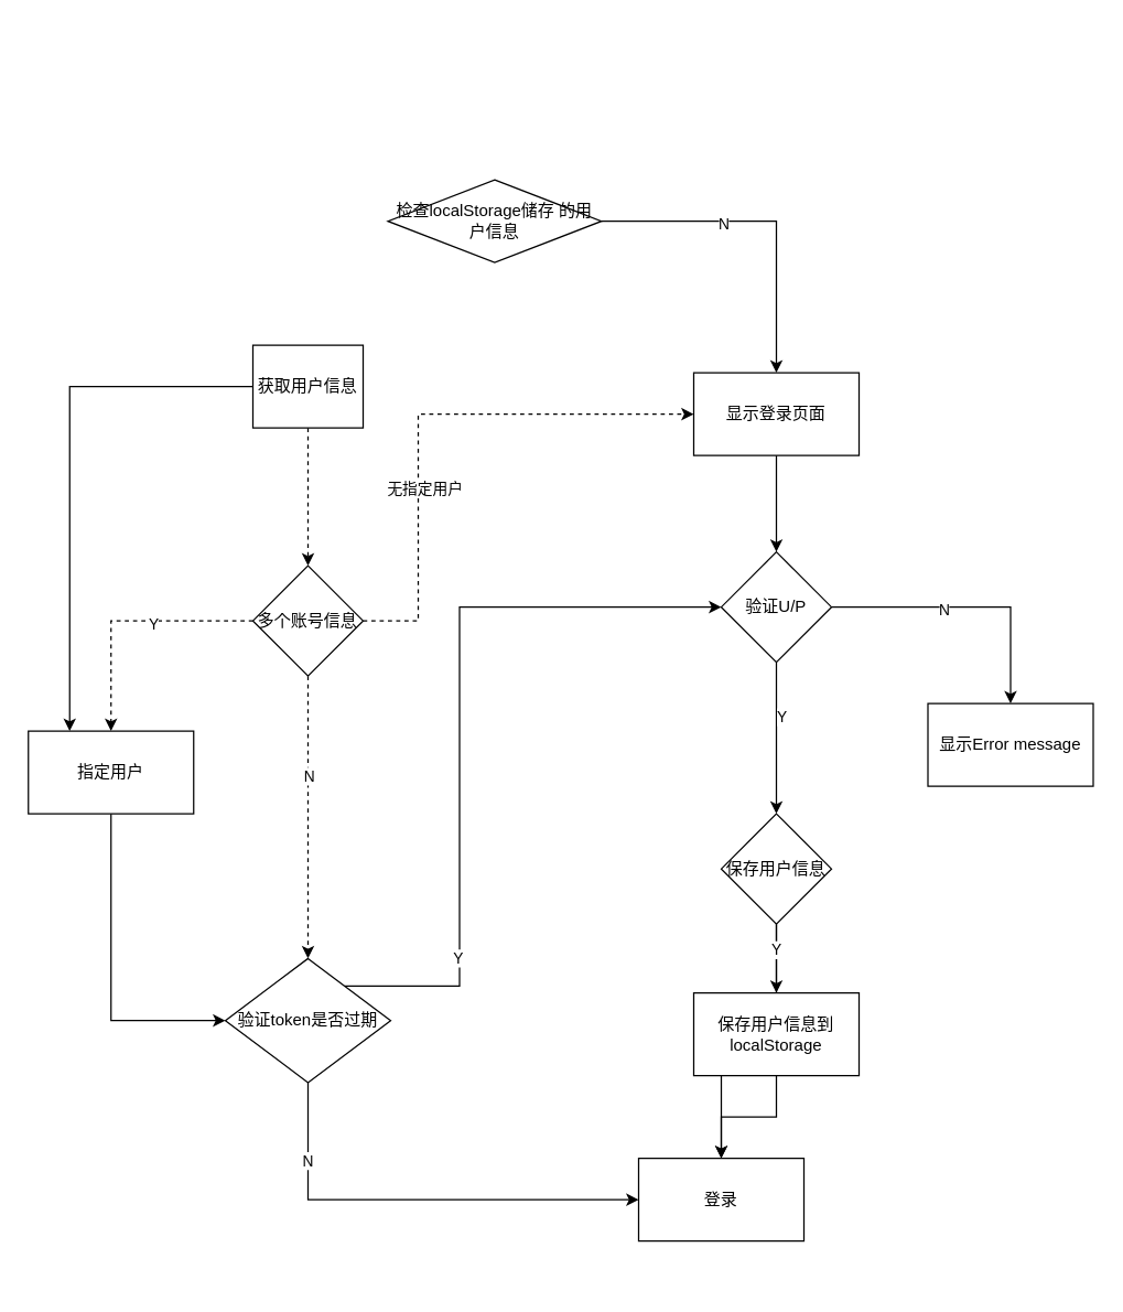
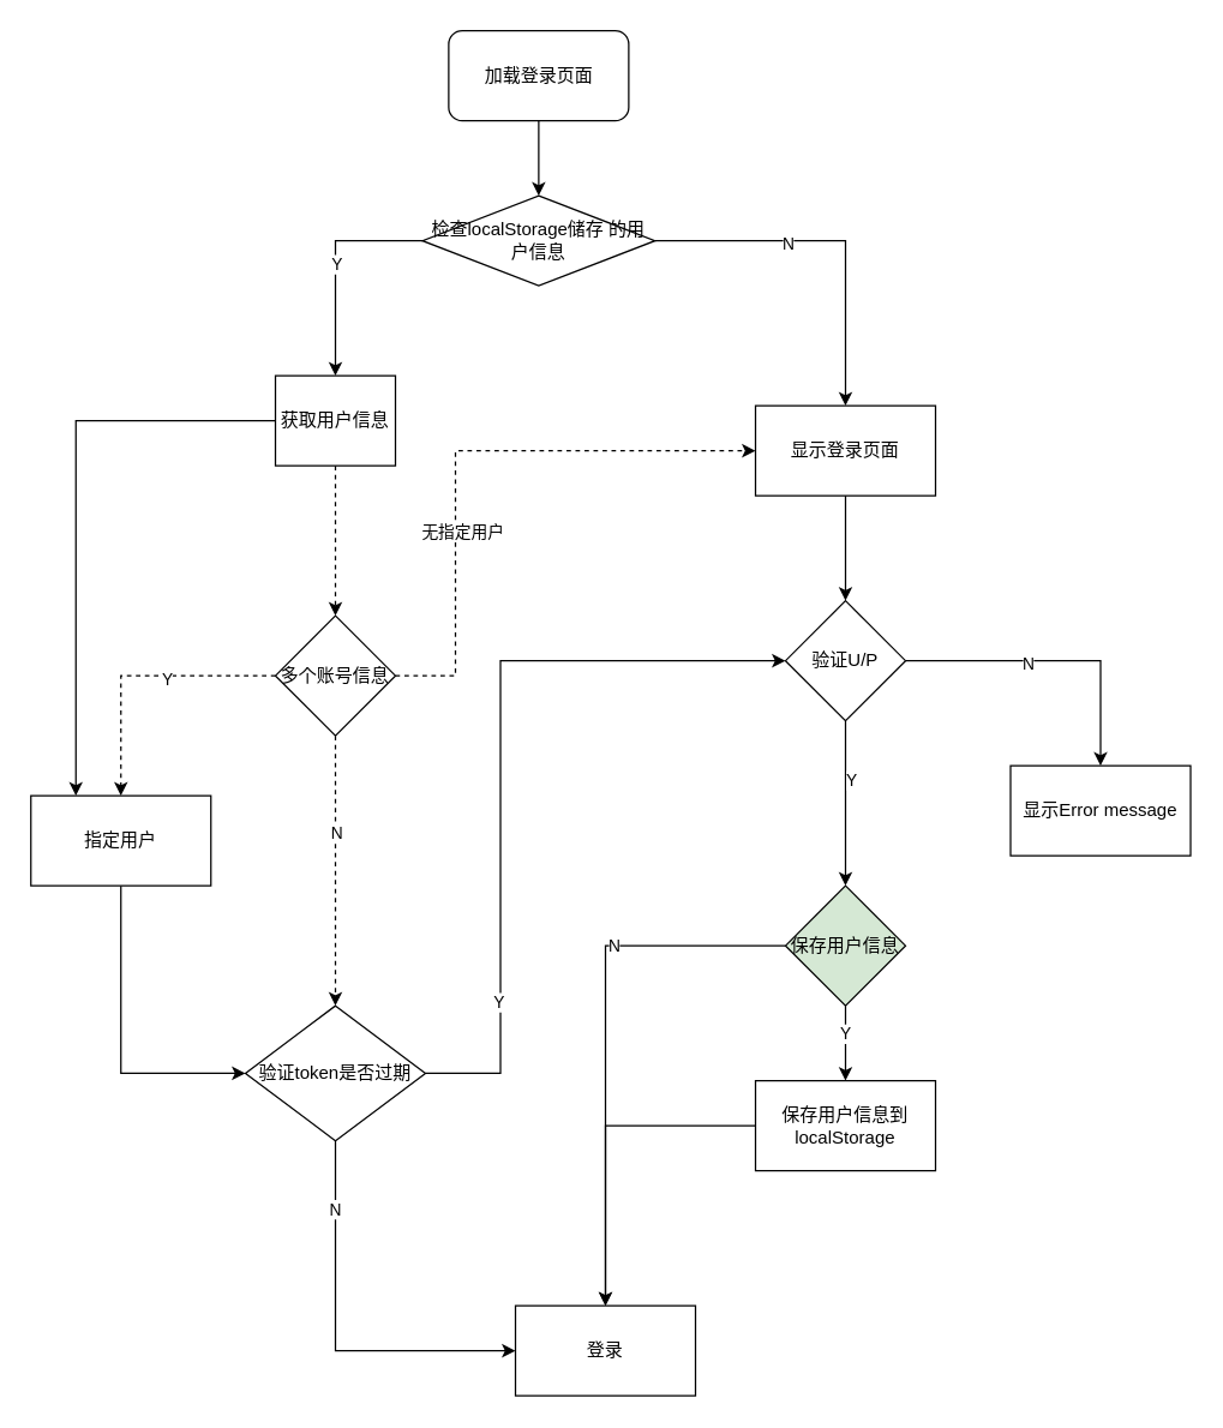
+ <mxCell id="3" value="加载登录页面" style="rounded=1;whiteSpace=wrap;html=1;" vertex="1" parent="1"><mxGeometry x="298.5" y="20" width="120" height="60" as="geometry" /></mxCell>
+ <mxCell id="2" style="edgeStyle=orthogonalEdgeStyle;rounded=0;orthogonalLoop=1;jettySize=auto;html=1;" edge="1" parent="1" source="3" target="6"><mxGeometry relative="1" as="geometry" /></mxCell>
+ <mxCell id="4" style="edgeStyle=orthogonalEdgeStyle;rounded=0;orthogonalLoop=1;jettySize=auto;html=1;entryX=0.5;entryY=0;entryDx=0;entryDy=0;" edge="1" parent="1" source="6" target="11"><mxGeometry relative="1" as="geometry" /></mxCell>
+ <mxCell id="5" value="Y" style="edgeLabel;html=1;align=center;verticalAlign=middle;resizable=0;points=[];" vertex="1" connectable="0" parent="4"><mxGeometry x="-0.012" relative="1" as="geometry"><mxPoint as="offset" /></mxGeometry></mxCell>
- <mxCell id="34" value="保存用户信息" style="rhombus;whiteSpace=wrap;html=1;" vertex="1" parent="1"><mxGeometry x="523" y="590" width="80" height="80" as="geometry" /></mxCell>
+ <mxCell id="34" value="保存用户信息" style="rhombus;whiteSpace=wrap;html=1;fillColor=#d5e8d4;" vertex="1" parent="1"><mxGeometry x="523" y="590" width="80" height="80" as="geometry" /></mxCell>
- <mxCell id="41" value="验证token是否过期" style="rhombus;whiteSpace=wrap;html=1;" vertex="1" parent="1"><mxGeometry x="163" y="695" width="120" height="90" as="geometry" /></mxCell>
+ <mxCell id="41" value="验证token是否过期" style="rhombus;whiteSpace=wrap;html=1;" vertex="1" parent="1"><mxGeometry x="163" y="670" width="120" height="90" as="geometry" /></mxCell>
- <mxCell id="21" value="登录" style="whiteSpace=wrap;html=1;" vertex="1" parent="1"><mxGeometry x="463" y="840" width="120" height="60" as="geometry" /></mxCell>
+ <mxCell id="21" value="登录" style="whiteSpace=wrap;html=1;" vertex="1" parent="1"><mxGeometry x="343" y="870" width="120" height="60" as="geometry" /></mxCell>
